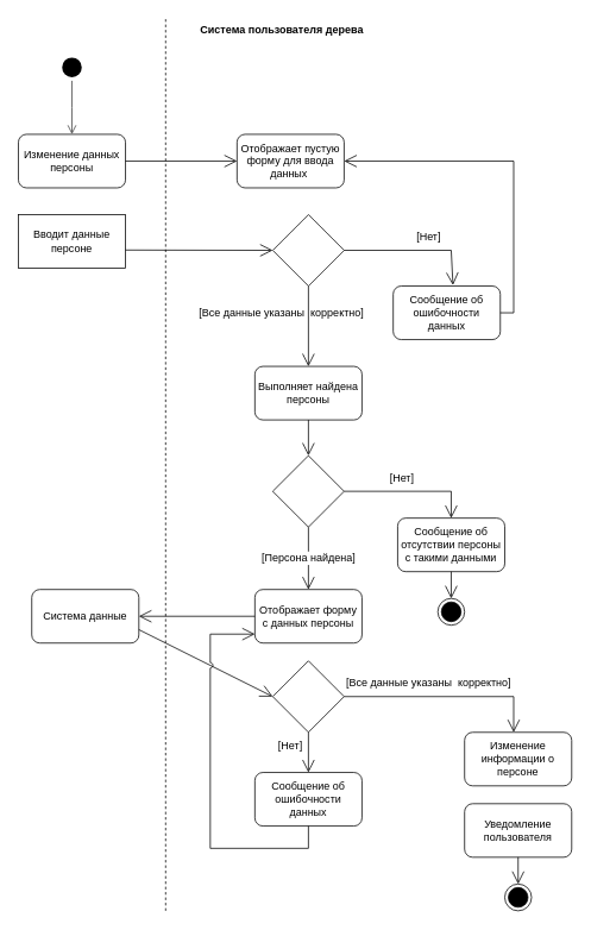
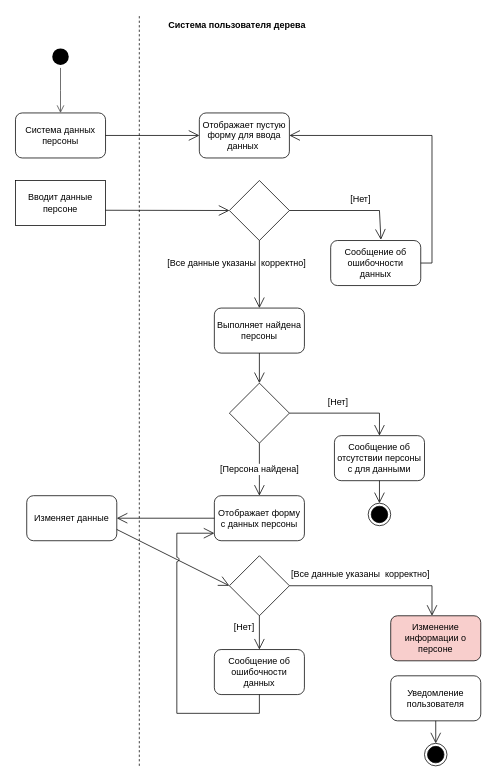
- <mxCell id="6" value="Изменение данных персоны" style="rounded=1;whiteSpace=wrap;html=1;" vertex="1" parent="1"><mxGeometry x="20" y="150" width="120" height="60" as="geometry" /></mxCell>
+ <mxCell id="6" value="Система данных персоны" style="rounded=1;whiteSpace=wrap;html=1;" vertex="1" parent="1"><mxGeometry x="20" y="150" width="120" height="60" as="geometry" /></mxCell>
- <mxCell id="39" value="Сообщение об отсутствии персоны с такими данными" style="rounded=1;whiteSpace=wrap;html=1;" vertex="1" parent="1"><mxGeometry x="445" y="580" width="120" height="60" as="geometry" /></mxCell>
+ <mxCell id="39" value="Сообщение об отсутствии персоны с для данными" style="rounded=1;whiteSpace=wrap;html=1;" vertex="1" parent="1"><mxGeometry x="445" y="580" width="120" height="60" as="geometry" /></mxCell>
- <mxCell id="18" value="Система данные" style="rounded=1;whiteSpace=wrap;html=1;" vertex="1" parent="1"><mxGeometry x="35" y="660" width="120" height="60" as="geometry" /></mxCell>
+ <mxCell id="18" value="Изменяет данные" style="rounded=1;whiteSpace=wrap;html=1;" vertex="1" parent="1"><mxGeometry x="35" y="660" width="120" height="60" as="geometry" /></mxCell>
- <mxCell id="35" value="Изменение информации о персоне" style="rounded=1;whiteSpace=wrap;html=1;" vertex="1" parent="1"><mxGeometry x="520" y="820" width="120" height="60" as="geometry" /></mxCell>
+ <mxCell id="35" value="Изменение информации о персоне" style="rounded=1;whiteSpace=wrap;html=1;fillColor=#f8cecc;" vertex="1" parent="1"><mxGeometry x="520" y="820" width="120" height="60" as="geometry" /></mxCell>
